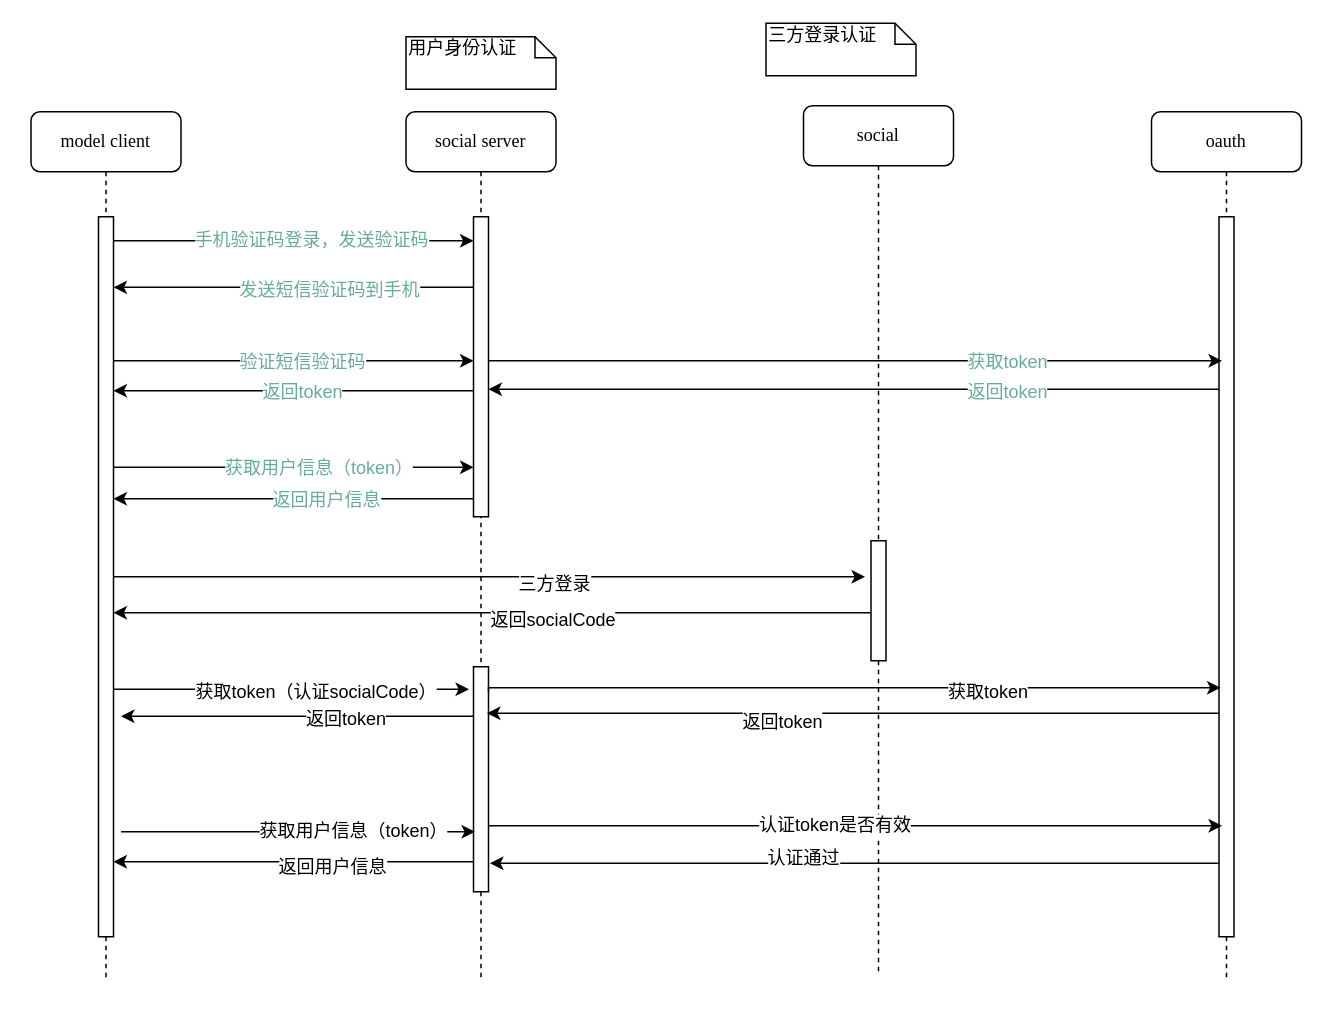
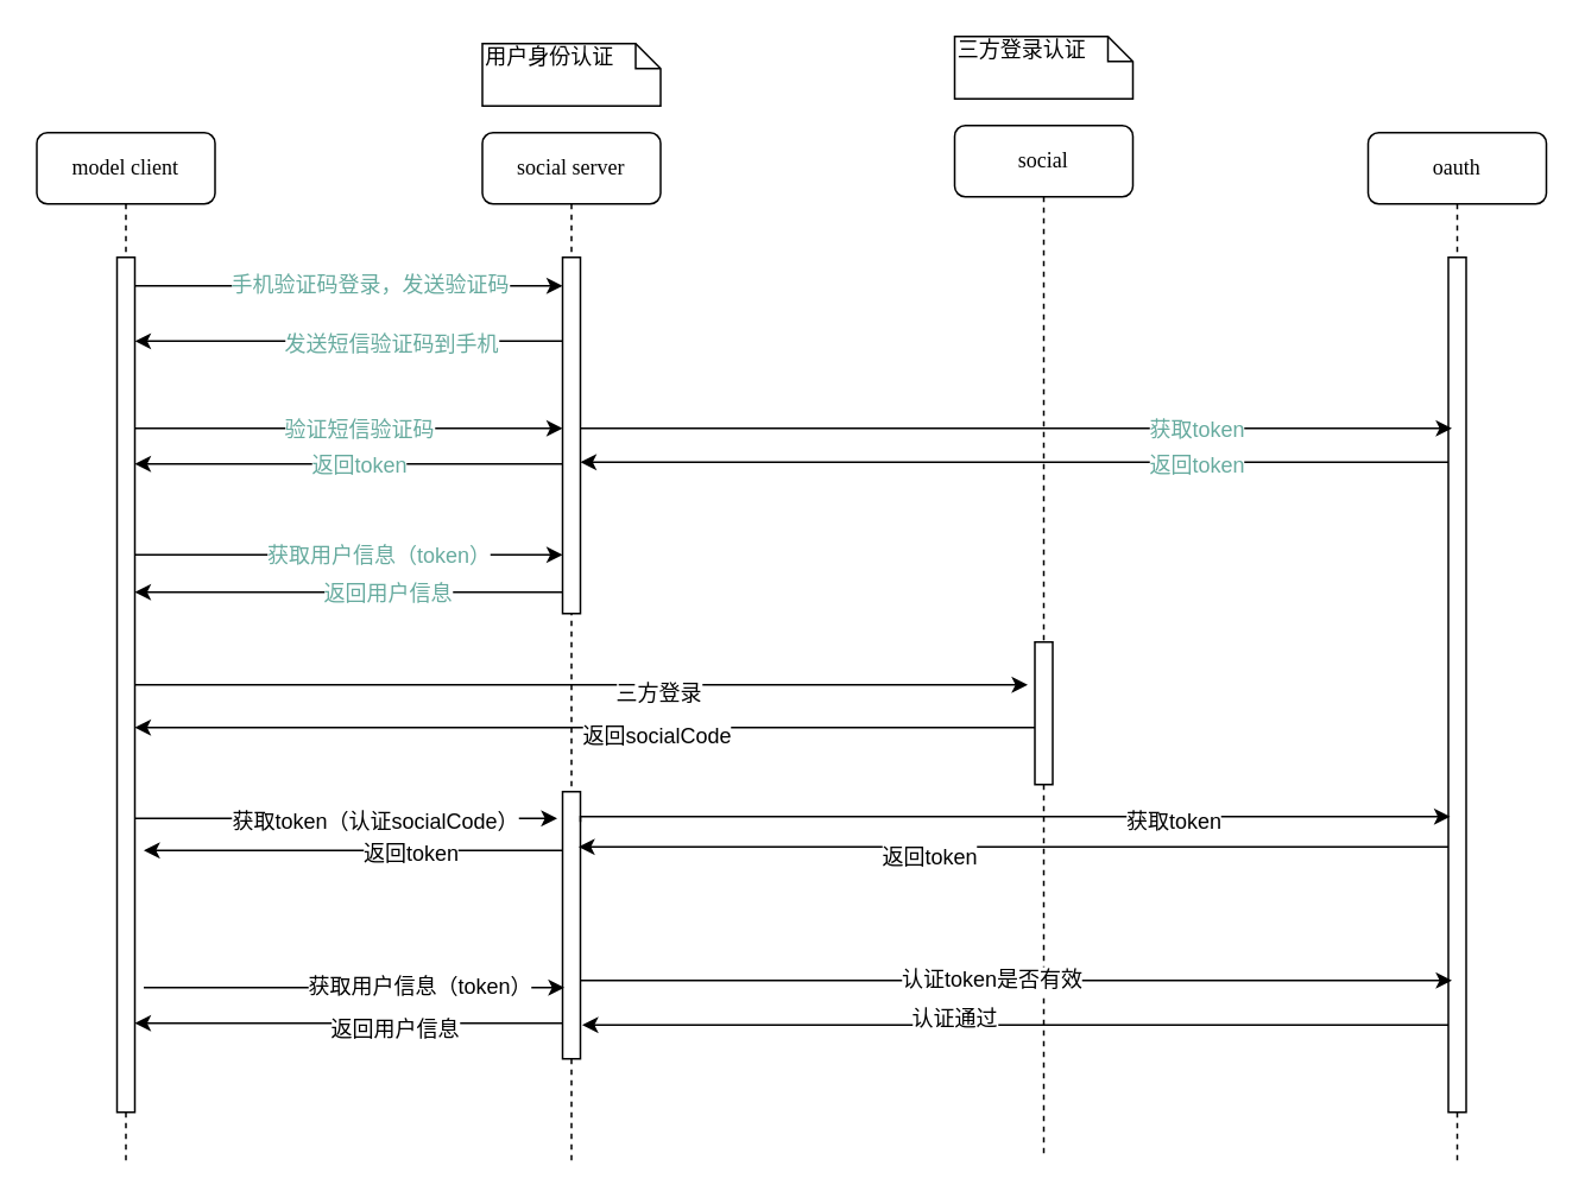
- <mxCell id="6" value="三方登录认证" style="shape=note;whiteSpace=wrap;html=1;size=14;verticalAlign=top;align=left;spacingTop=-6;rounded=0;shadow=0;comic=0;labelBackgroundColor=none;strokeColor=#000000;strokeWidth=1;fillColor=#FFFFFF;fontFamily=Verdana;fontSize=12;fontColor=#000000;" parent="1" vertex="1"><mxGeometry x="510" y="15" width="100" height="35" as="geometry" /></mxCell>
+ <mxCell id="6" value="三方登录认证" style="shape=note;whiteSpace=wrap;html=1;size=14;verticalAlign=top;align=left;spacingTop=-6;rounded=0;shadow=0;comic=0;labelBackgroundColor=none;strokeColor=#000000;strokeWidth=1;fillColor=#FFFFFF;fontFamily=Verdana;fontSize=12;fontColor=#000000;" parent="1" vertex="1"><mxGeometry x="535" y="20" width="100" height="35" as="geometry" /></mxCell>
